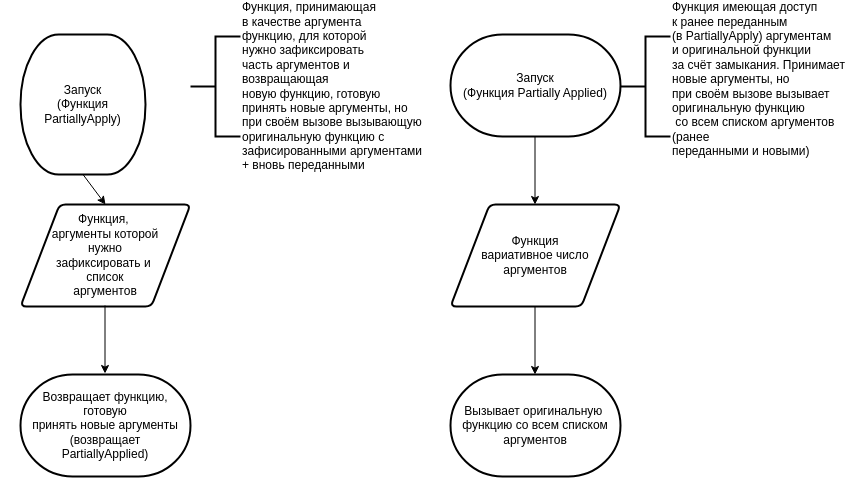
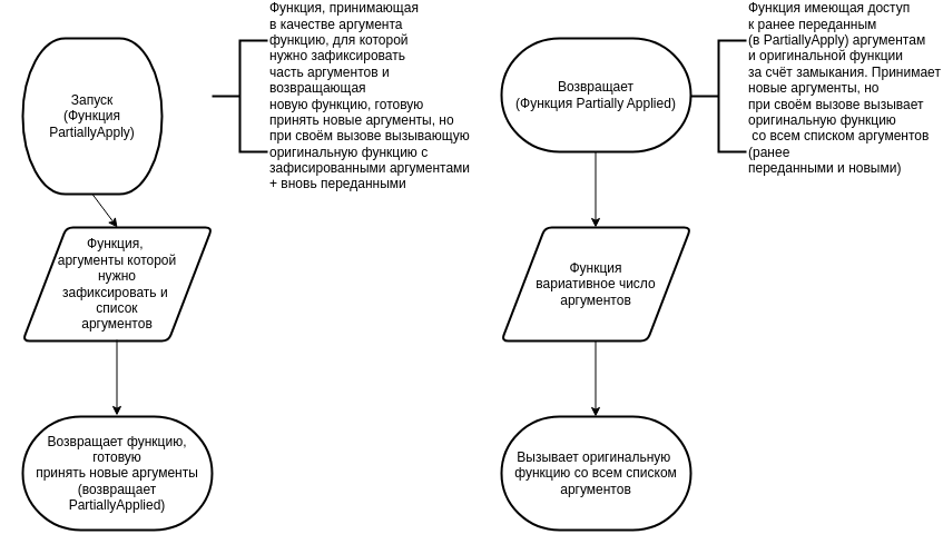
- <mxCell id="8" value="Запуск&lt;br&gt;(Функция Partially Applied)" style="strokeWidth=2;html=1;shape=mxgraph.flowchart.terminator;whiteSpace=wrap;" parent="1" vertex="1"><mxGeometry x="450" y="20" width="170" height="102" as="geometry" /></mxCell>
+ <mxCell id="8" value="Возвращает&lt;br&gt;(Функция Partially Applied)" style="strokeWidth=2;html=1;shape=mxgraph.flowchart.terminator;whiteSpace=wrap;" parent="1" vertex="1"><mxGeometry x="450" y="20" width="170" height="102" as="geometry" /></mxCell>
